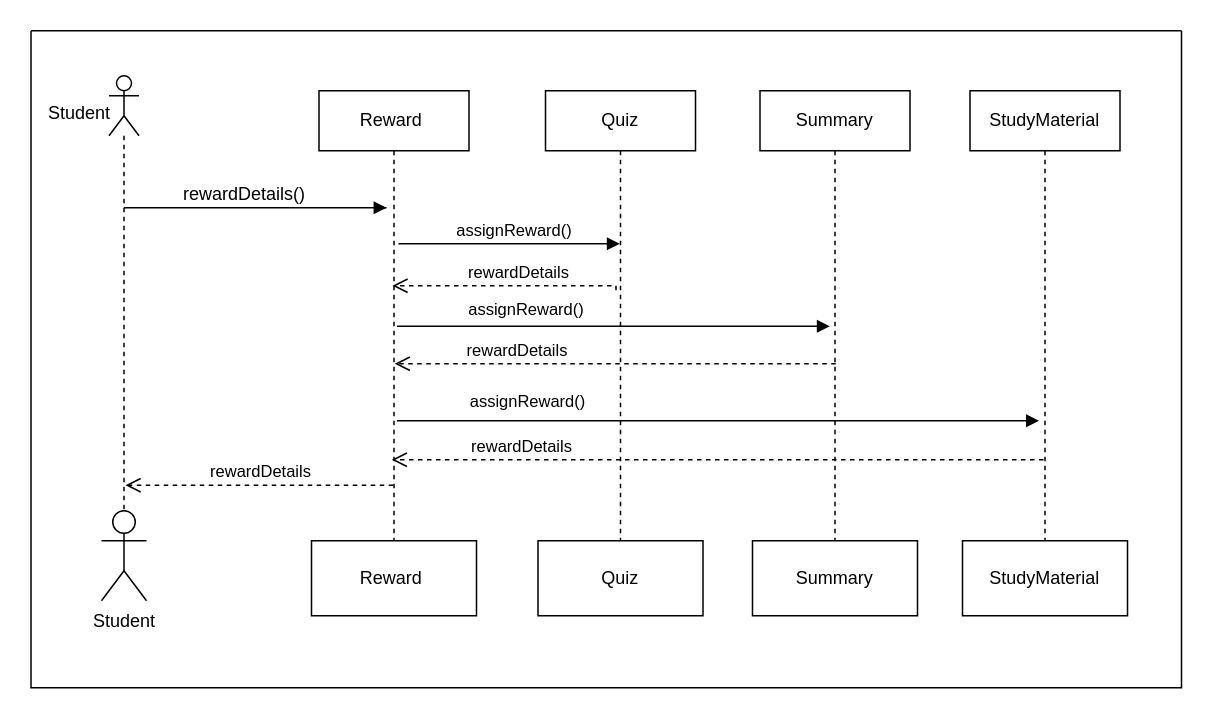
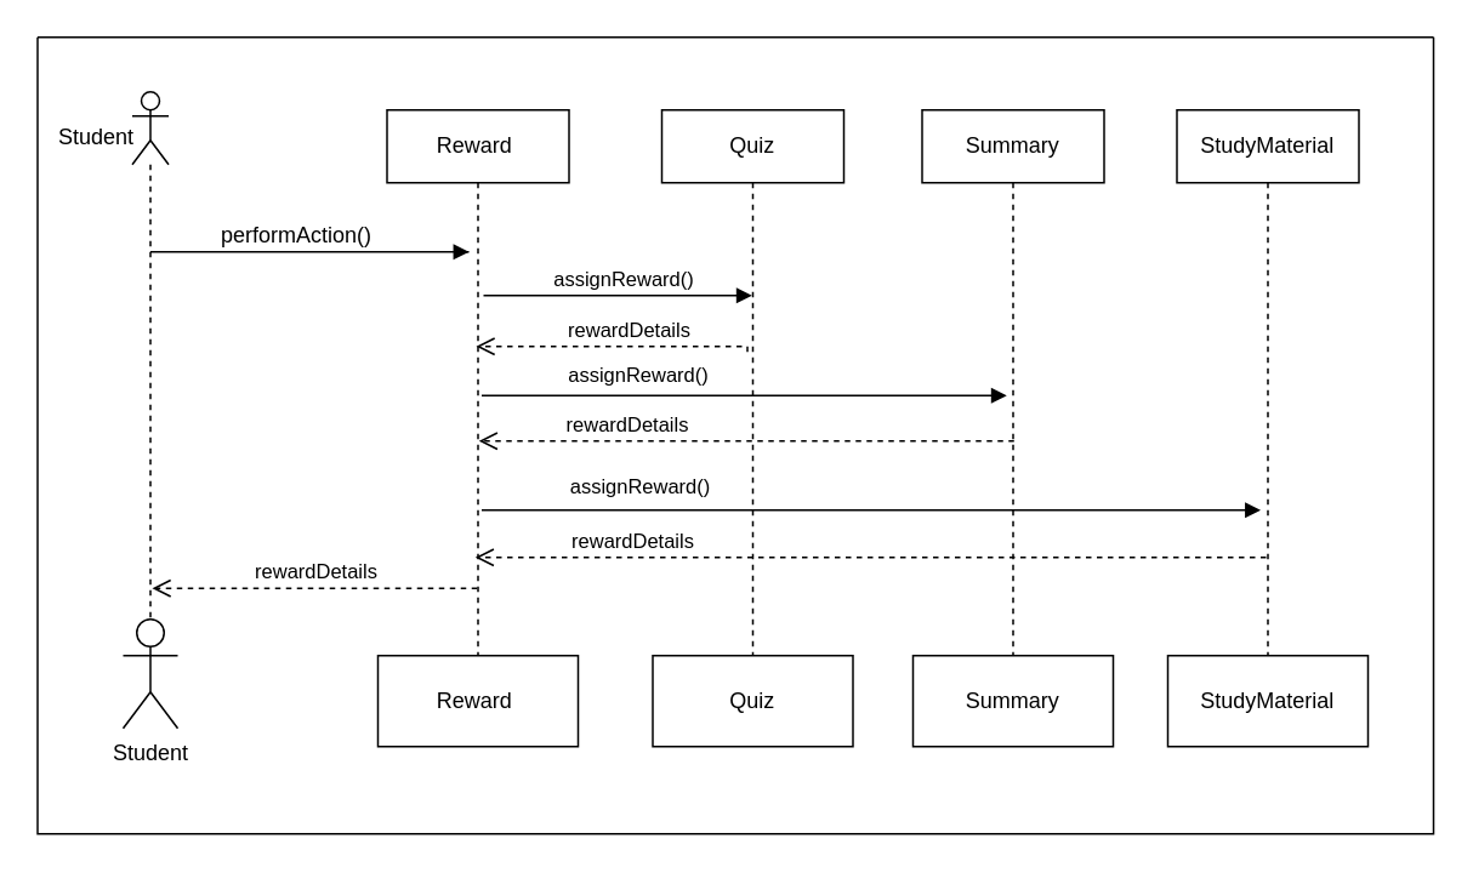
- <mxCell id="7" value="rewardDetails()" style="text;html=1;align=center;verticalAlign=middle;resizable=0;points=[];autosize=1;strokeColor=none;fillColor=none;" parent="1" vertex="1"><mxGeometry x="107" y="114" width="110" height="30" as="geometry" /></mxCell>
+ <mxCell id="7" value="performAction()" style="text;html=1;align=center;verticalAlign=middle;resizable=0;points=[];autosize=1;strokeColor=none;fillColor=none;" parent="1" vertex="1"><mxGeometry x="107" y="114" width="110" height="30" as="geometry" /></mxCell>
